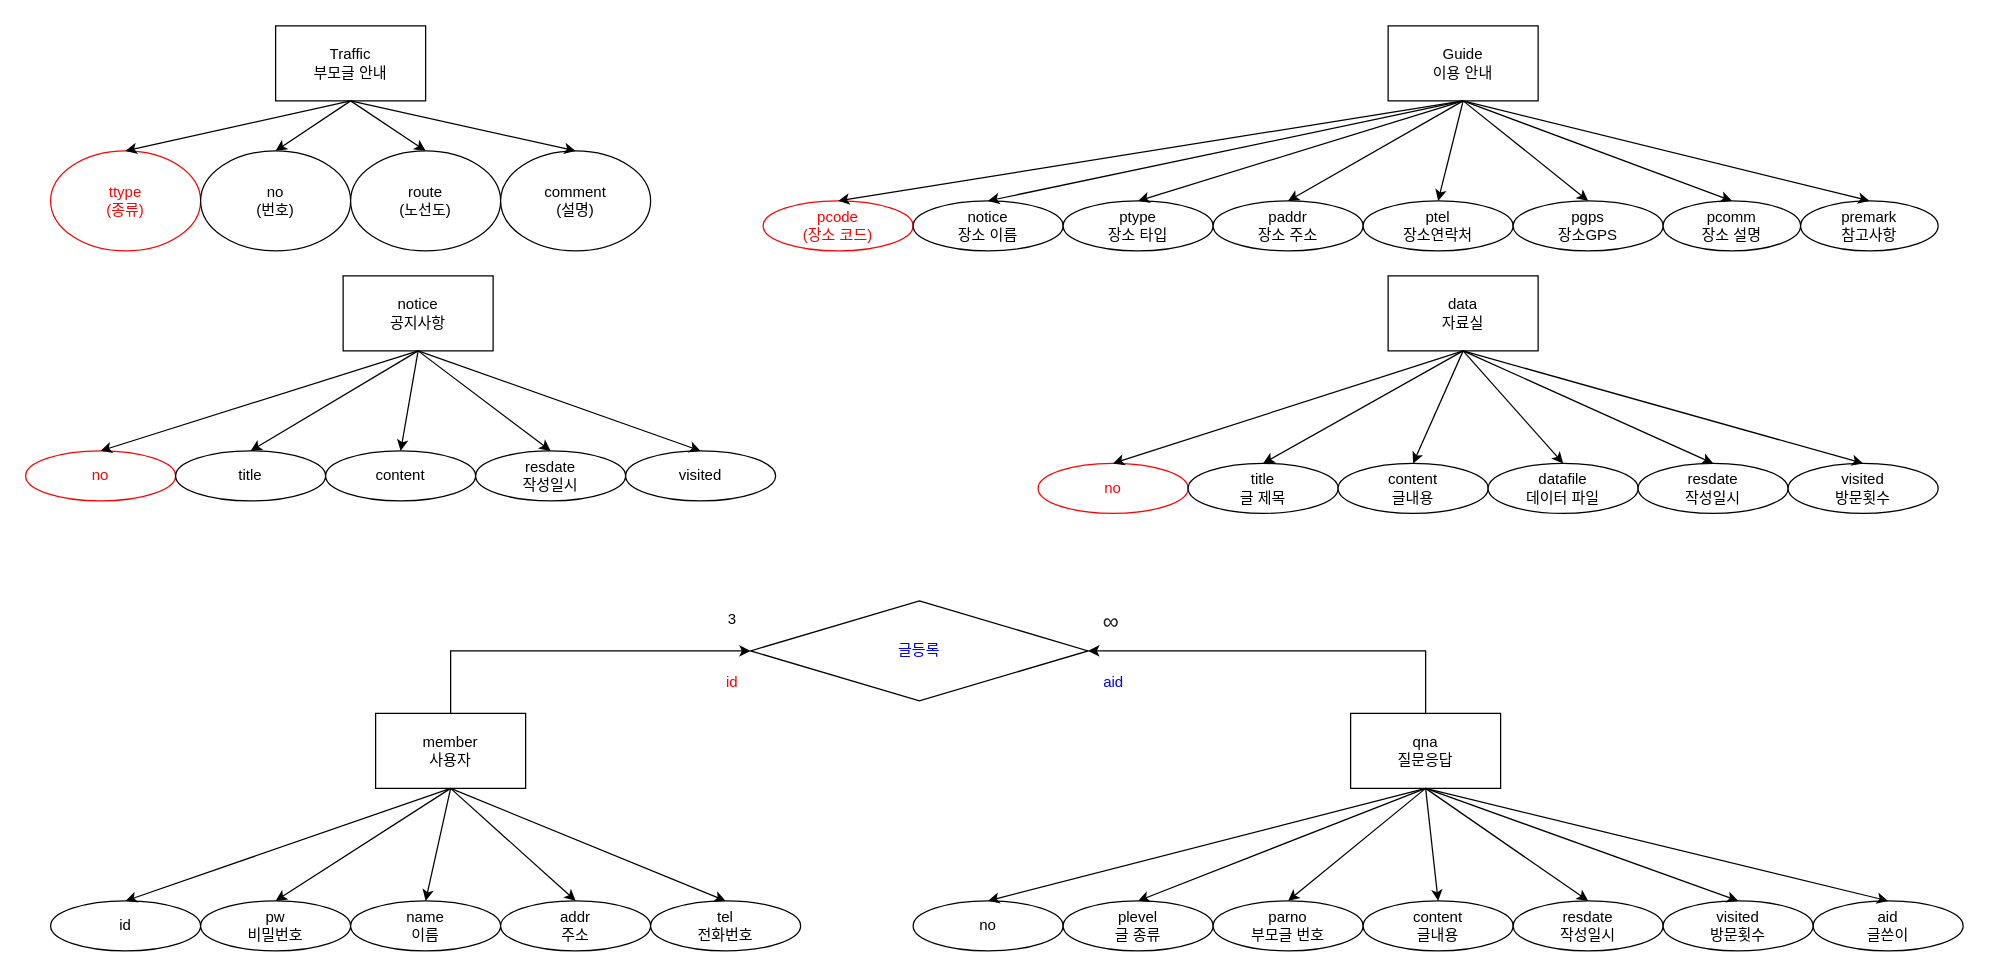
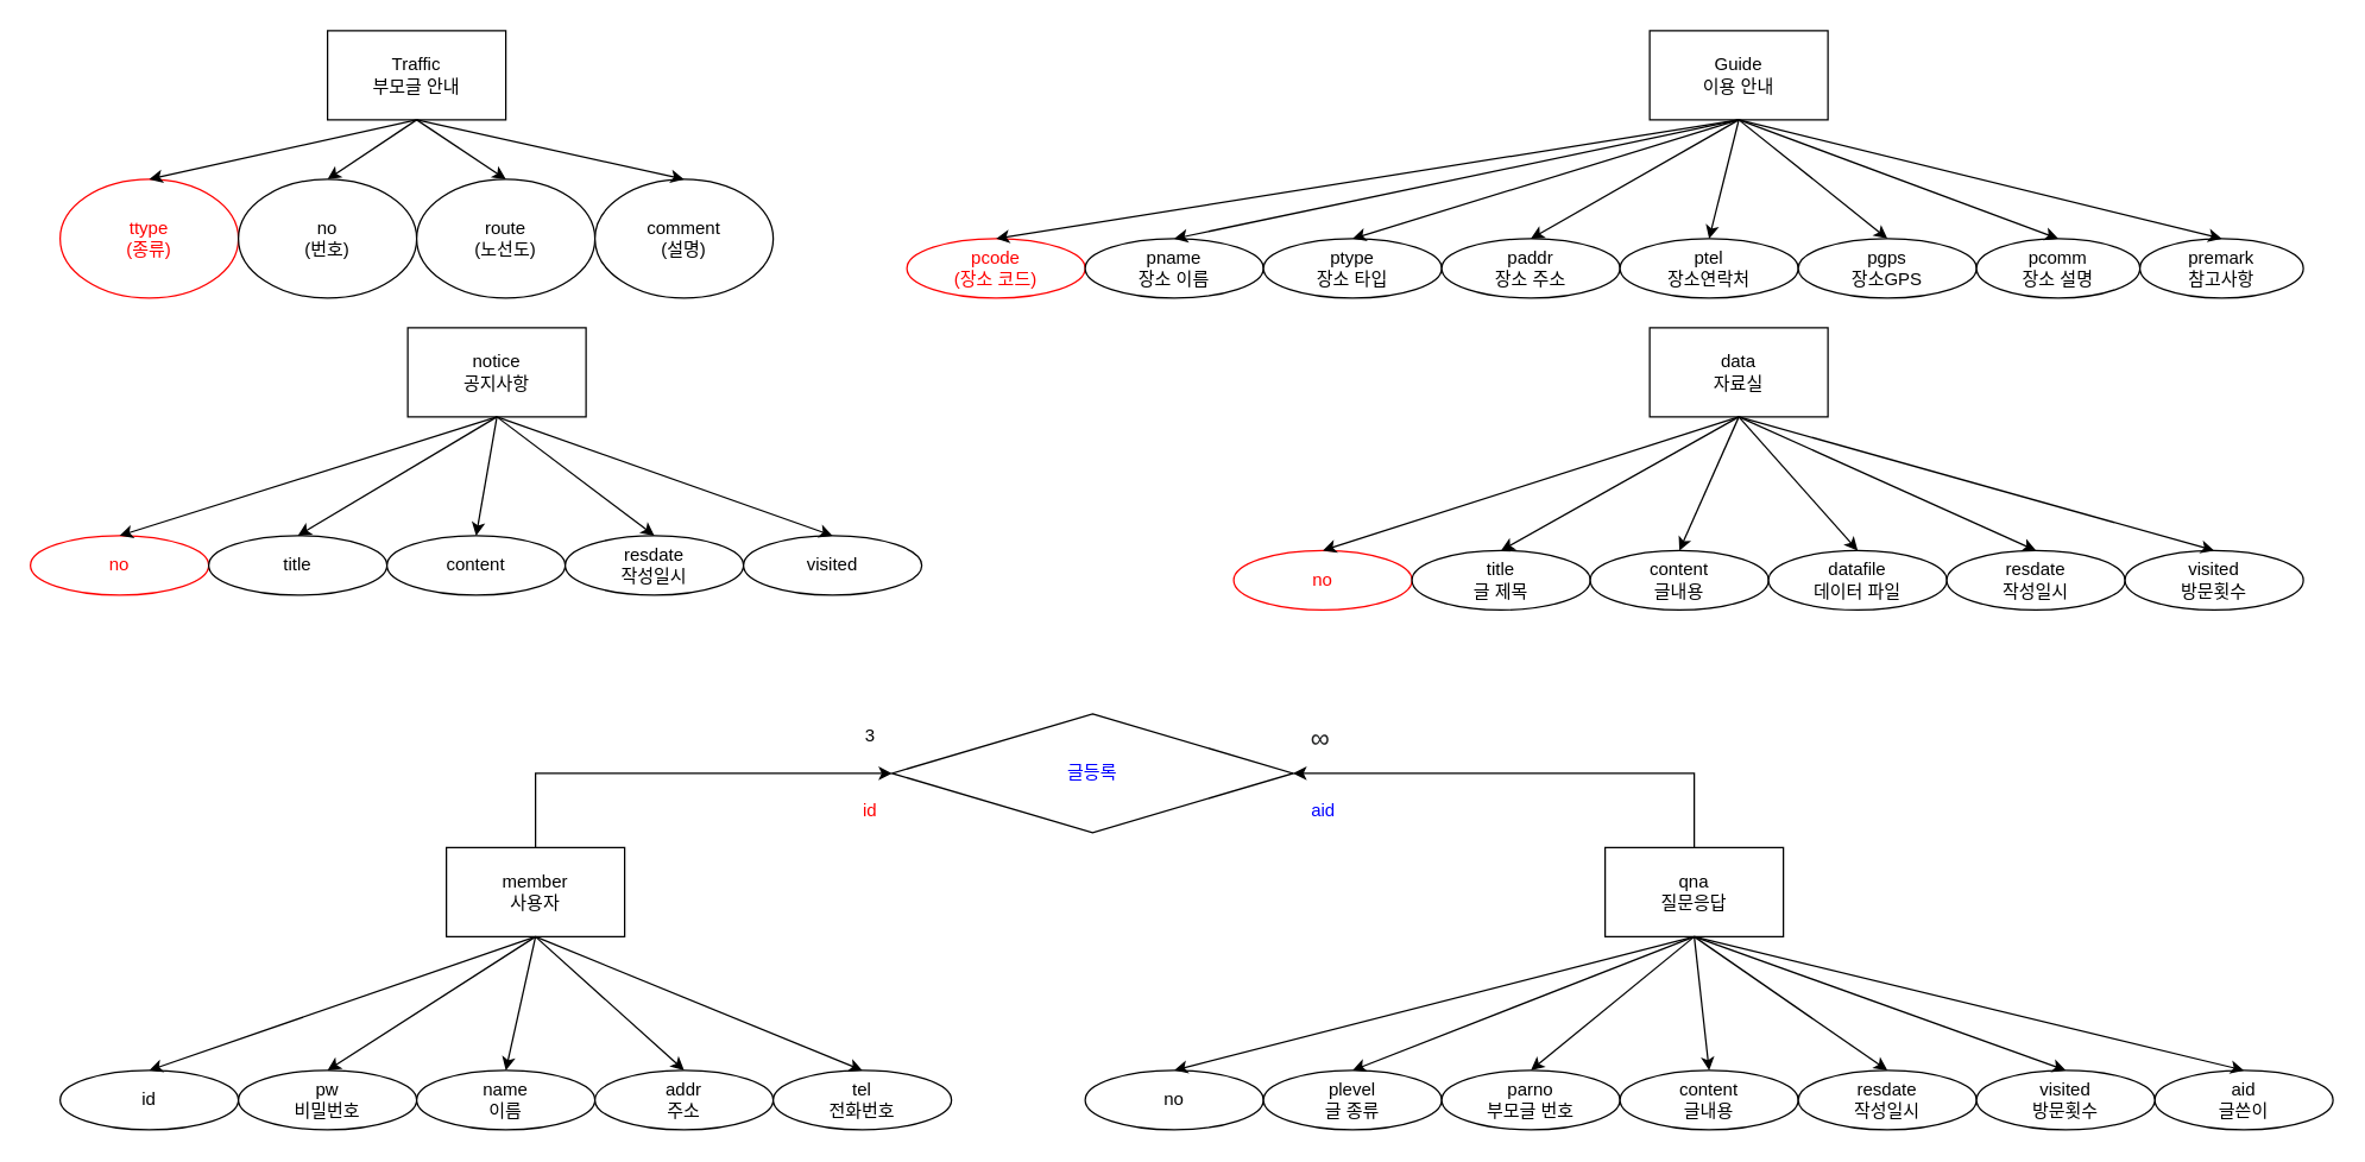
- <mxCell id="13" value="notice&lt;div&gt;장소 이름&lt;/div&gt;" style="ellipse;whiteSpace=wrap;html=1;" parent="1" vertex="1"><mxGeometry x="730" y="160" width="120" height="40" as="geometry" /></mxCell>
+ <mxCell id="13" value="pname&lt;div&gt;장소 이름&lt;/div&gt;" style="ellipse;whiteSpace=wrap;html=1;" parent="1" vertex="1"><mxGeometry x="730" y="160" width="120" height="40" as="geometry" /></mxCell>
